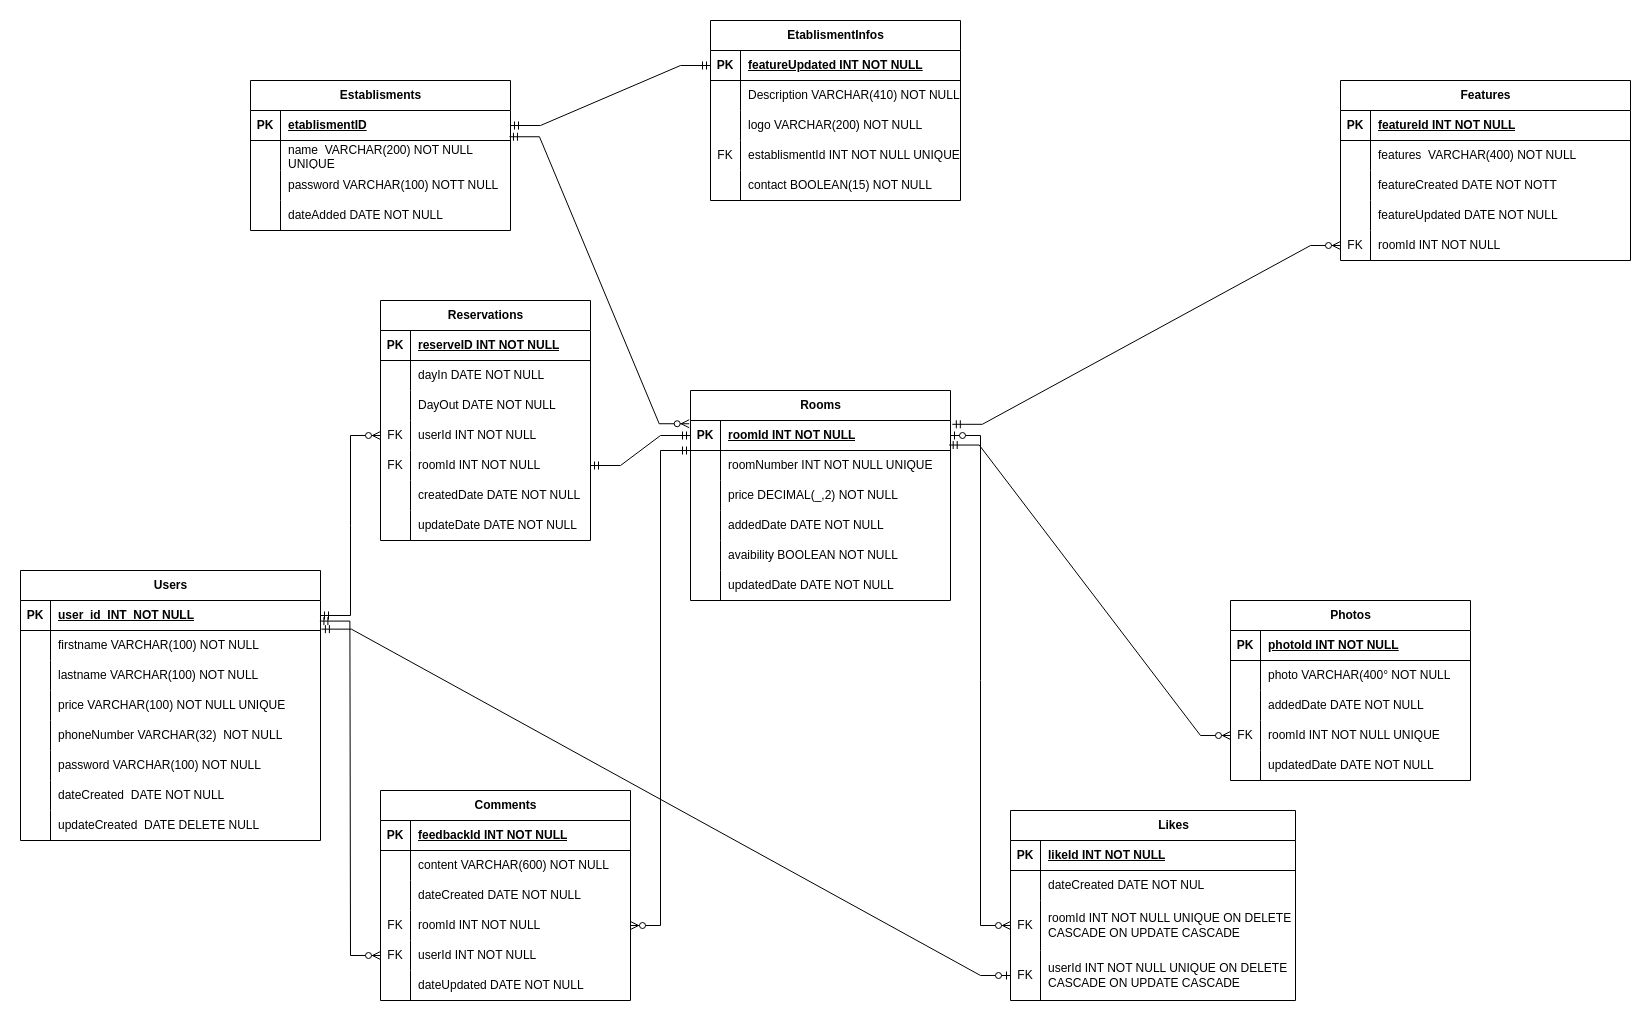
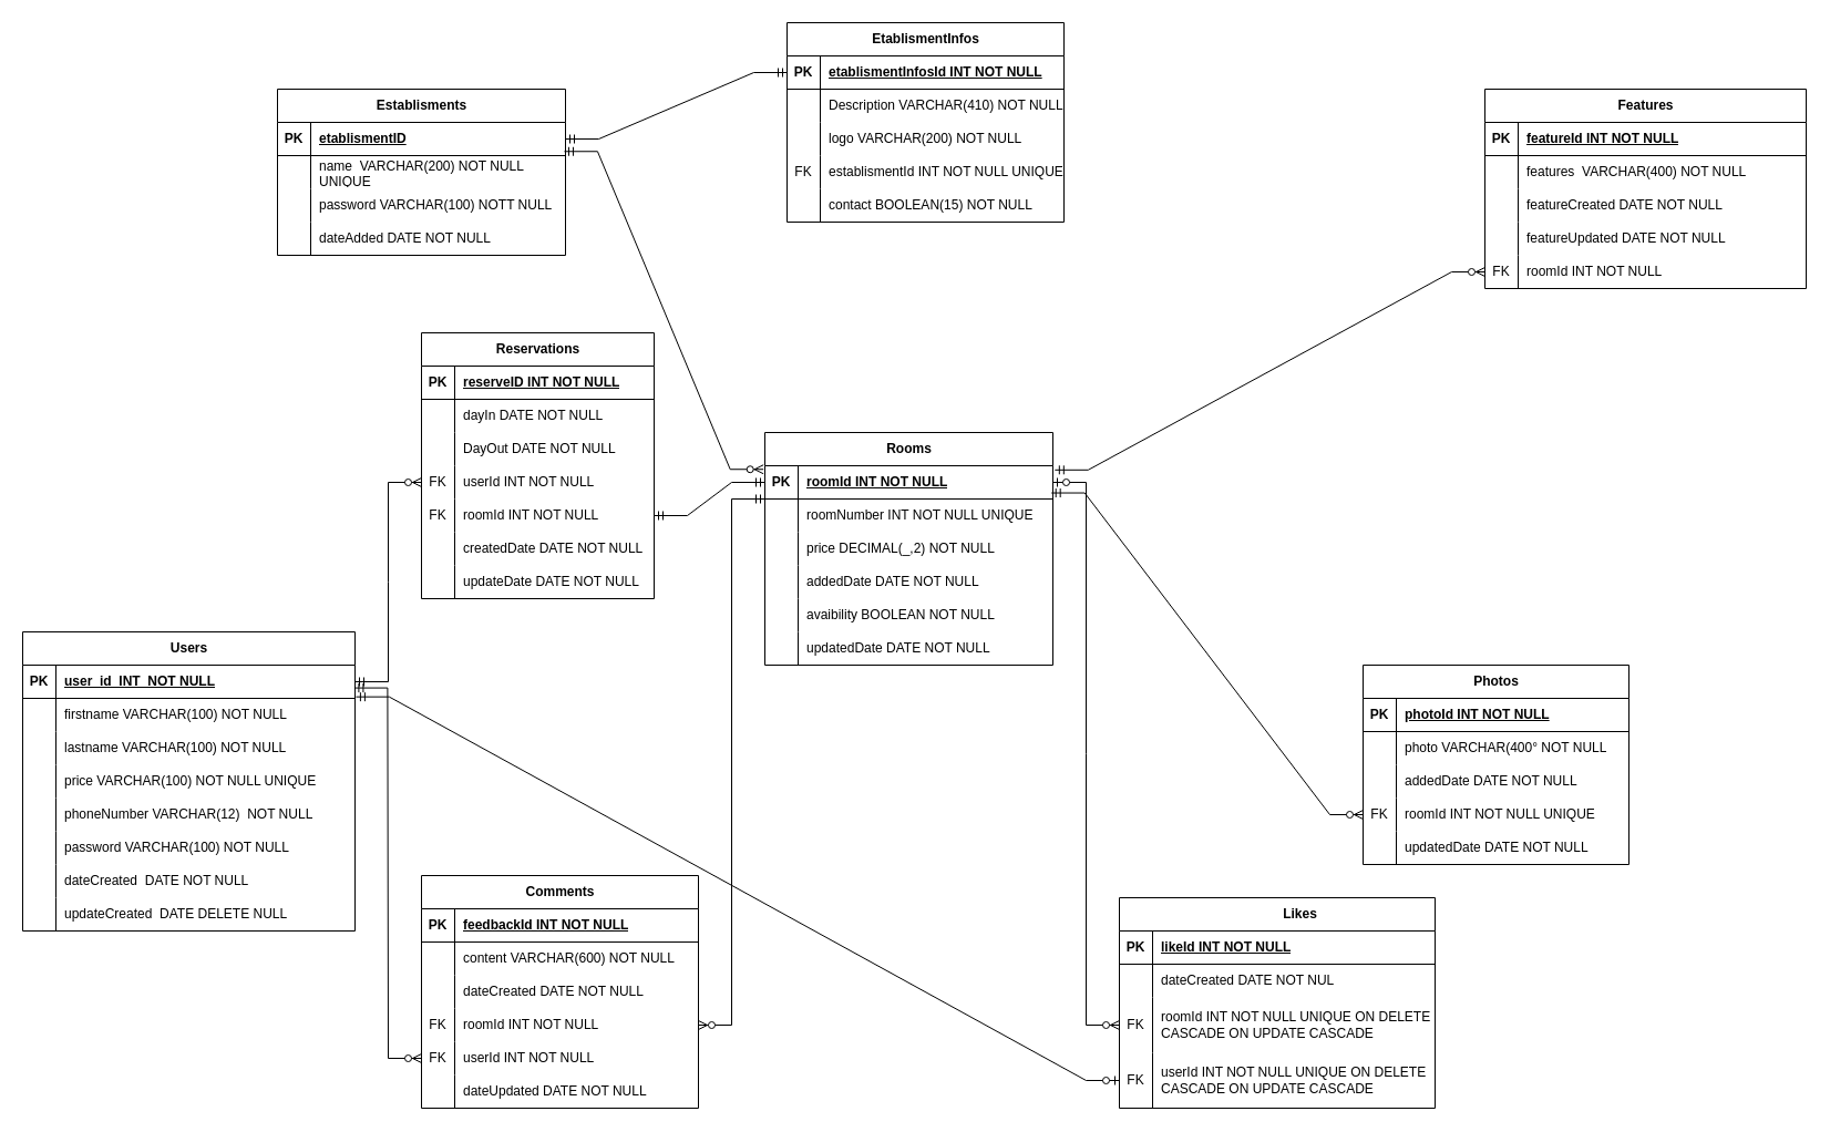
- <mxCell id="157" value="featureUpdated INT NOT NULL" style="shape=partialRectangle;connectable=0;fillColor=none;top=0;left=0;bottom=0;right=0;align=left;spacingLeft=6;fontStyle=5;overflow=hidden;whiteSpace=wrap;html=1;" parent="155" vertex="1"><mxGeometry x="30" width="220" height="30" as="geometry"><mxRectangle width="220" height="30" as="alternateBounds" /></mxGeometry></mxCell>
+ <mxCell id="157" value="etablismentInfosId INT NOT NULL" style="shape=partialRectangle;connectable=0;fillColor=none;top=0;left=0;bottom=0;right=0;align=left;spacingLeft=6;fontStyle=5;overflow=hidden;whiteSpace=wrap;html=1;" parent="155" vertex="1"><mxGeometry x="30" width="220" height="30" as="geometry"><mxRectangle width="220" height="30" as="alternateBounds" /></mxGeometry></mxCell>
- <mxCell id="108" value="featureCreated DATE NOT NOTT" style="shape=partialRectangle;connectable=0;fillColor=none;top=0;left=0;bottom=0;right=0;align=left;spacingLeft=6;overflow=hidden;whiteSpace=wrap;html=1;" parent="106" vertex="1"><mxGeometry x="30" width="260" height="30" as="geometry"><mxRectangle width="260" height="30" as="alternateBounds" /></mxGeometry></mxCell>
+ <mxCell id="108" value="featureCreated DATE NOT NULL" style="shape=partialRectangle;connectable=0;fillColor=none;top=0;left=0;bottom=0;right=0;align=left;spacingLeft=6;overflow=hidden;whiteSpace=wrap;html=1;" parent="106" vertex="1"><mxGeometry x="30" width="260" height="30" as="geometry"><mxRectangle width="260" height="30" as="alternateBounds" /></mxGeometry></mxCell>
- <mxCell id="51" value="phoneNumber VARCHAR(32)&amp;nbsp; NOT NULL" style="shape=partialRectangle;connectable=0;fillColor=none;top=0;left=0;bottom=0;right=0;align=left;spacingLeft=6;overflow=hidden;whiteSpace=wrap;html=1;" parent="49" vertex="1"><mxGeometry x="30" width="270" height="30" as="geometry"><mxRectangle width="270" height="30" as="alternateBounds" /></mxGeometry></mxCell>
+ <mxCell id="51" value="phoneNumber VARCHAR(12)&amp;nbsp; NOT NULL" style="shape=partialRectangle;connectable=0;fillColor=none;top=0;left=0;bottom=0;right=0;align=left;spacingLeft=6;overflow=hidden;whiteSpace=wrap;html=1;" parent="49" vertex="1"><mxGeometry x="30" width="270" height="30" as="geometry"><mxRectangle width="270" height="30" as="alternateBounds" /></mxGeometry></mxCell>
